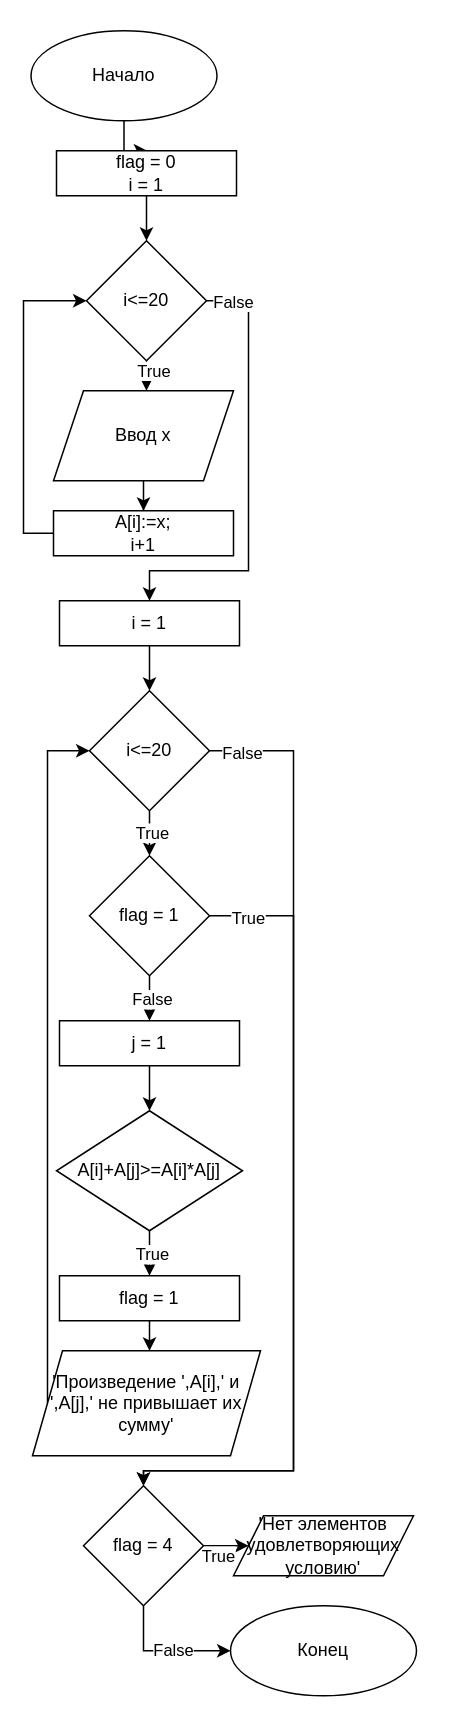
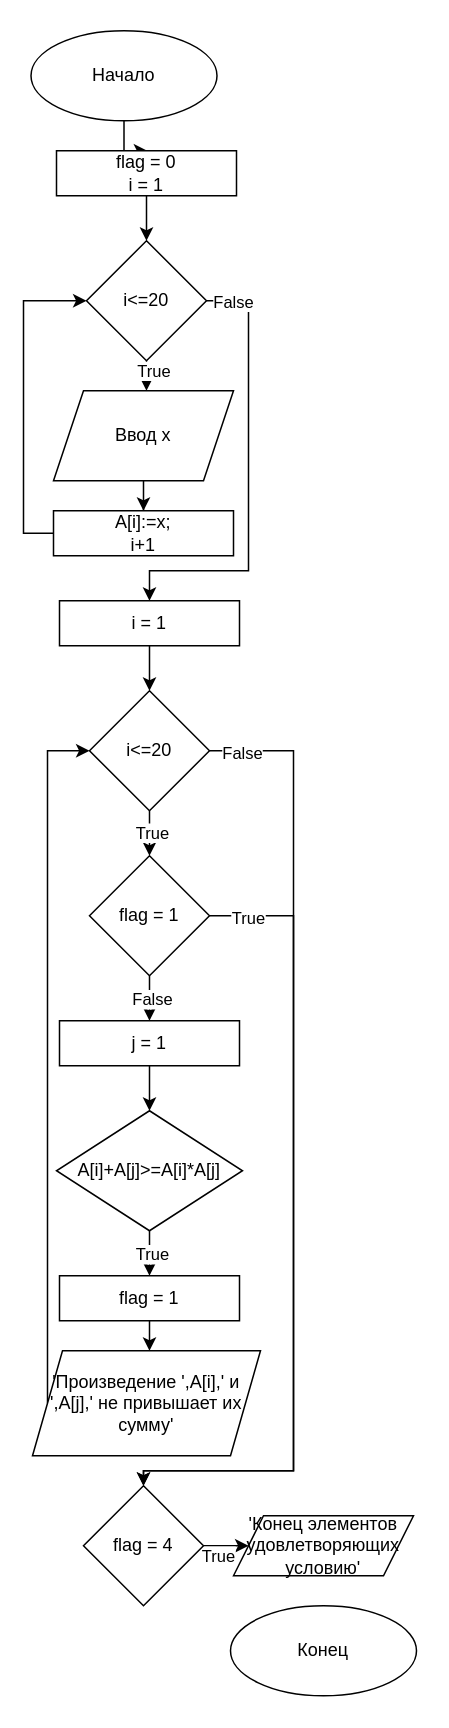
- <mxCell id="42" value="'Нет элементов удовлетворяющих условию'" style="shape=parallelogram;perimeter=parallelogramPerimeter;whiteSpace=wrap;html=1;fixedSize=1;" vertex="1" parent="1"><mxGeometry x="155" y="1010" width="120" height="40" as="geometry" /></mxCell>
+ <mxCell id="42" value="'Конец элементов удовлетворяющих условию'" style="shape=parallelogram;perimeter=parallelogramPerimeter;whiteSpace=wrap;html=1;fixedSize=1;" vertex="1" parent="1"><mxGeometry x="155" y="1010" width="120" height="40" as="geometry" /></mxCell>
- <mxCell id="39" style="edgeStyle=orthogonalEdgeStyle;rounded=0;orthogonalLoop=1;jettySize=auto;html=1;entryX=0;entryY=0.5;entryDx=0;entryDy=0;exitX=0.5;exitY=1;exitDx=0;exitDy=0;" edge="1" parent="1" source="41" target="36"><mxGeometry relative="1" as="geometry" /></mxCell>
- <mxCell id="40" value="False" style="edgeLabel;html=1;align=center;verticalAlign=middle;resizable=0;points=[];" vertex="1" connectable="0" parent="39"><mxGeometry x="0.109" y="1" relative="1" as="geometry"><mxPoint as="offset" /></mxGeometry></mxCell>
